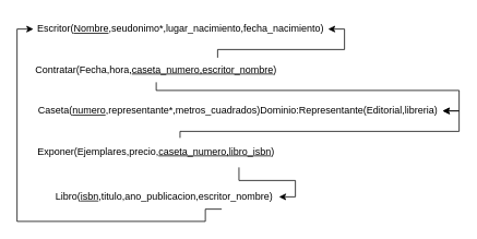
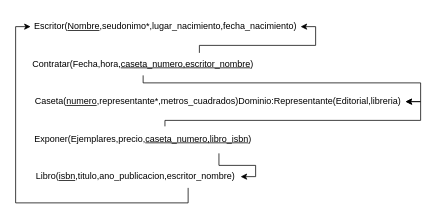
- <mxCell id="11" value="Libro(&lt;u&gt;isbn&lt;/u&gt;,titulo,ano_publicacion,escritor_nombre)" style="text;html=1;strokeColor=none;fillColor=none;align=center;verticalAlign=middle;whiteSpace=wrap;rounded=0;" vertex="1" parent="1"><mxGeometry x="60" y="225" width="280" height="30" as="geometry" /></mxCell>
+ <mxCell id="11" value="Libro(&lt;u&gt;isbn&lt;/u&gt;,titulo,ano_publicacion,escritor_nombre)" style="text;html=1;strokeColor=none;fillColor=none;align=center;verticalAlign=middle;whiteSpace=wrap;rounded=0;" vertex="1" parent="1"><mxGeometry x="40" y="220" width="280" height="30" as="geometry" /></mxCell>
